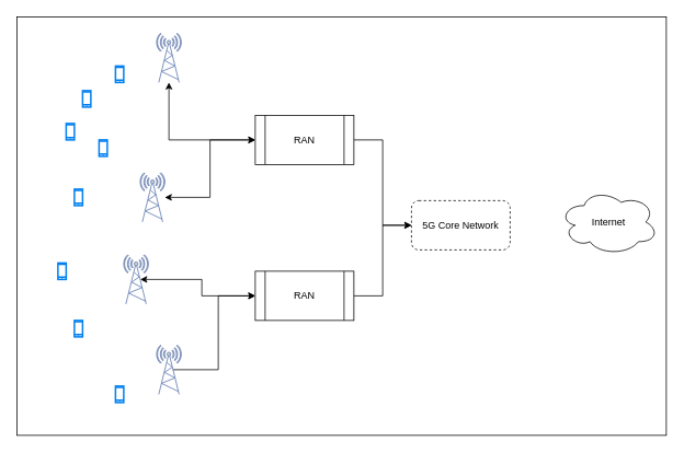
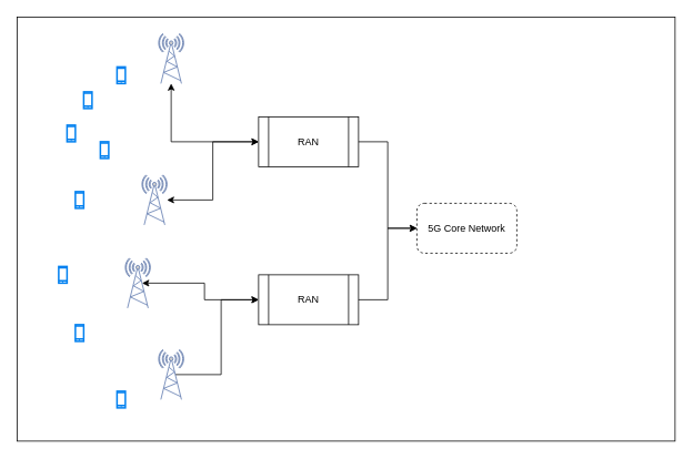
- <mxCell id="17" value="Internet" style="ellipse;shape=cloud;whiteSpace=wrap;html=1;" vertex="1" parent="2"><mxGeometry x="660" y="210" width="120" height="80" as="geometry" /></mxCell>
